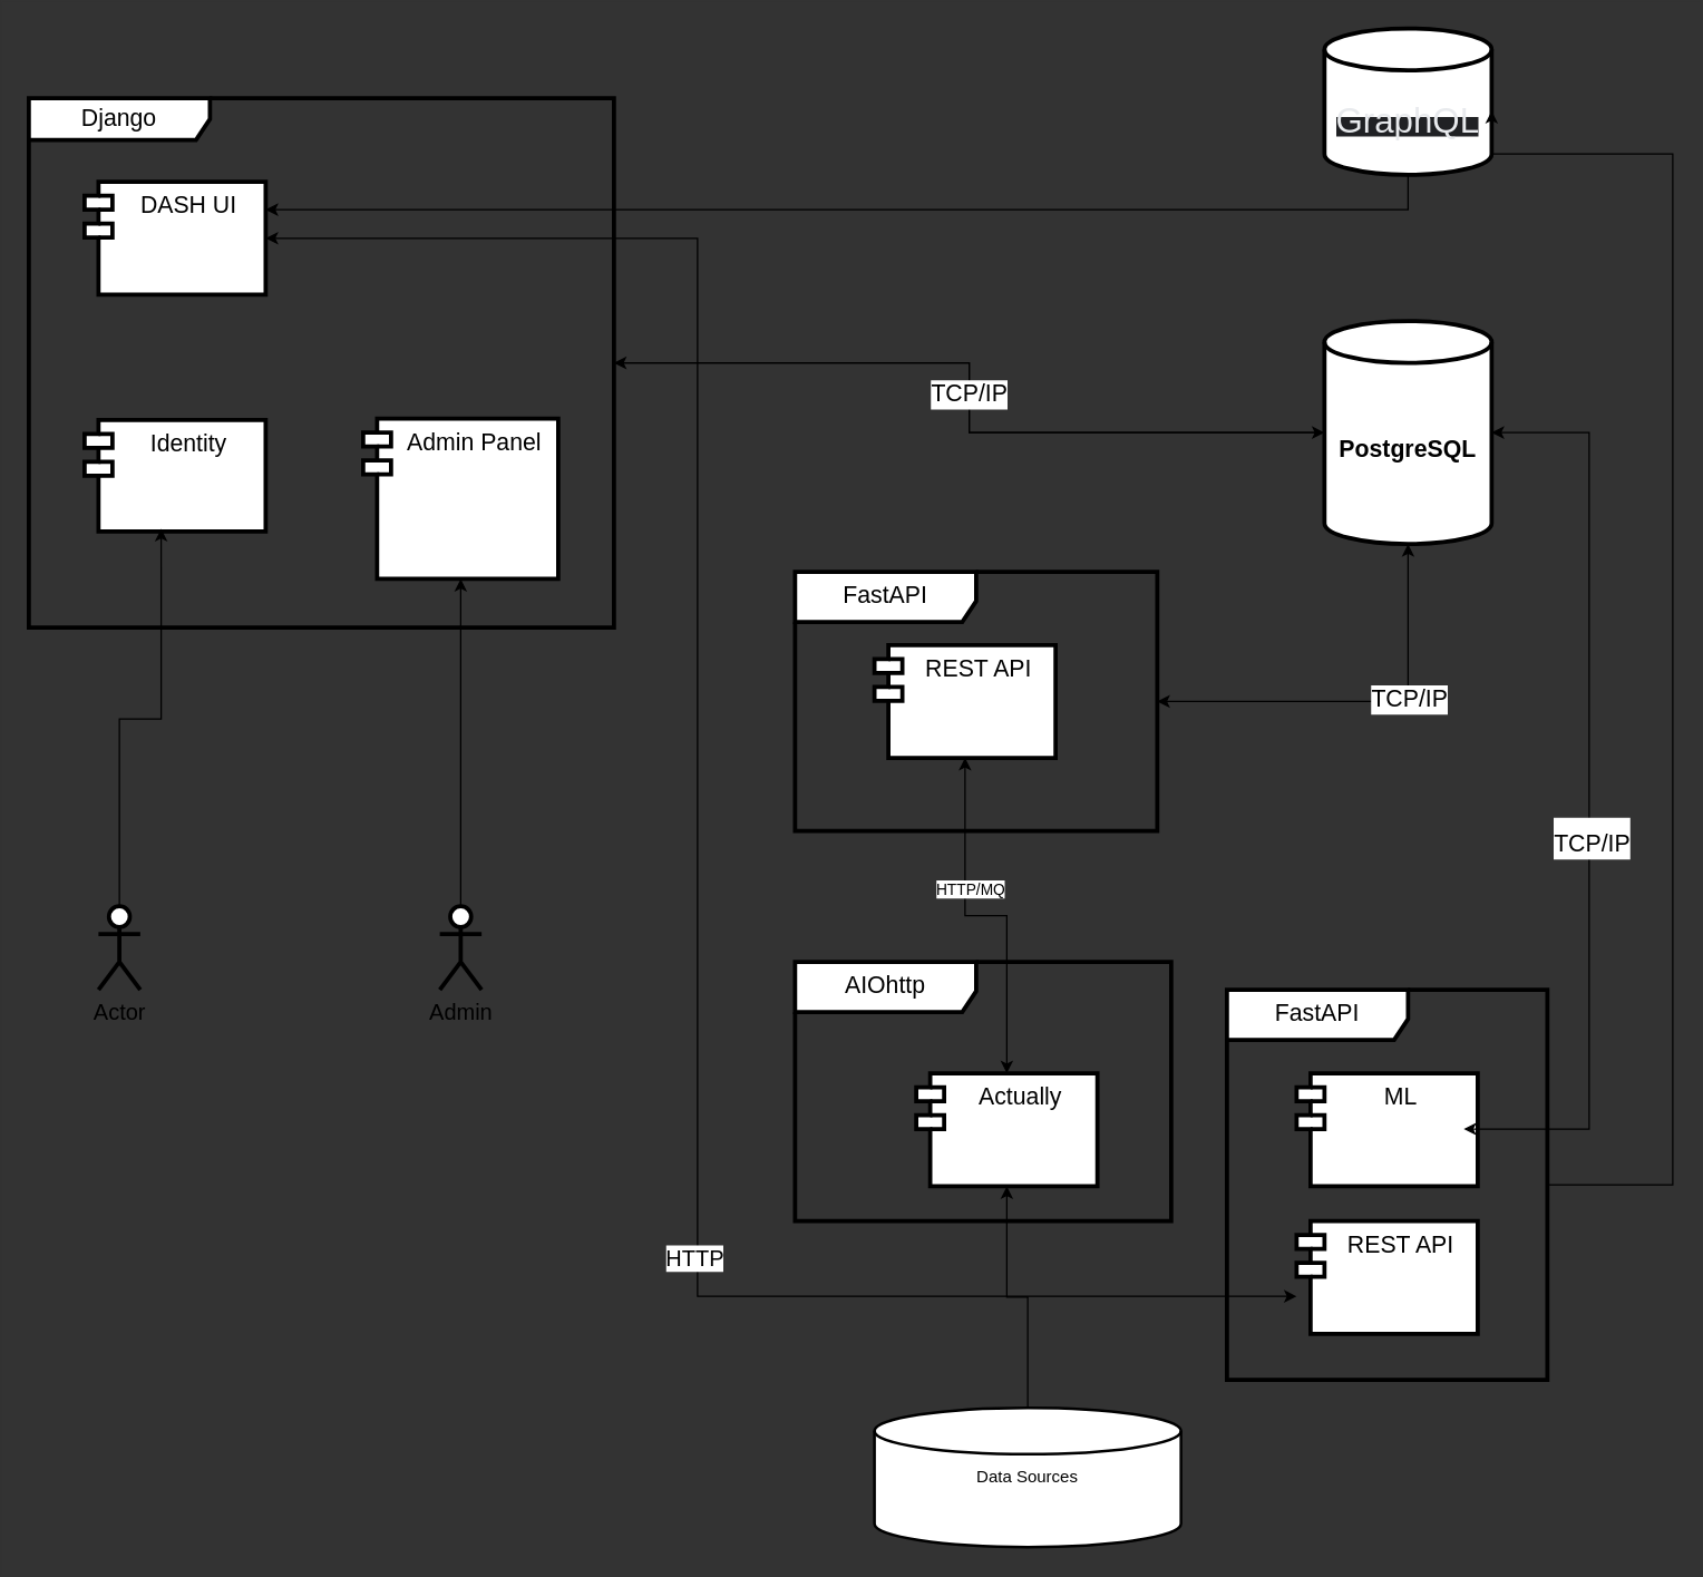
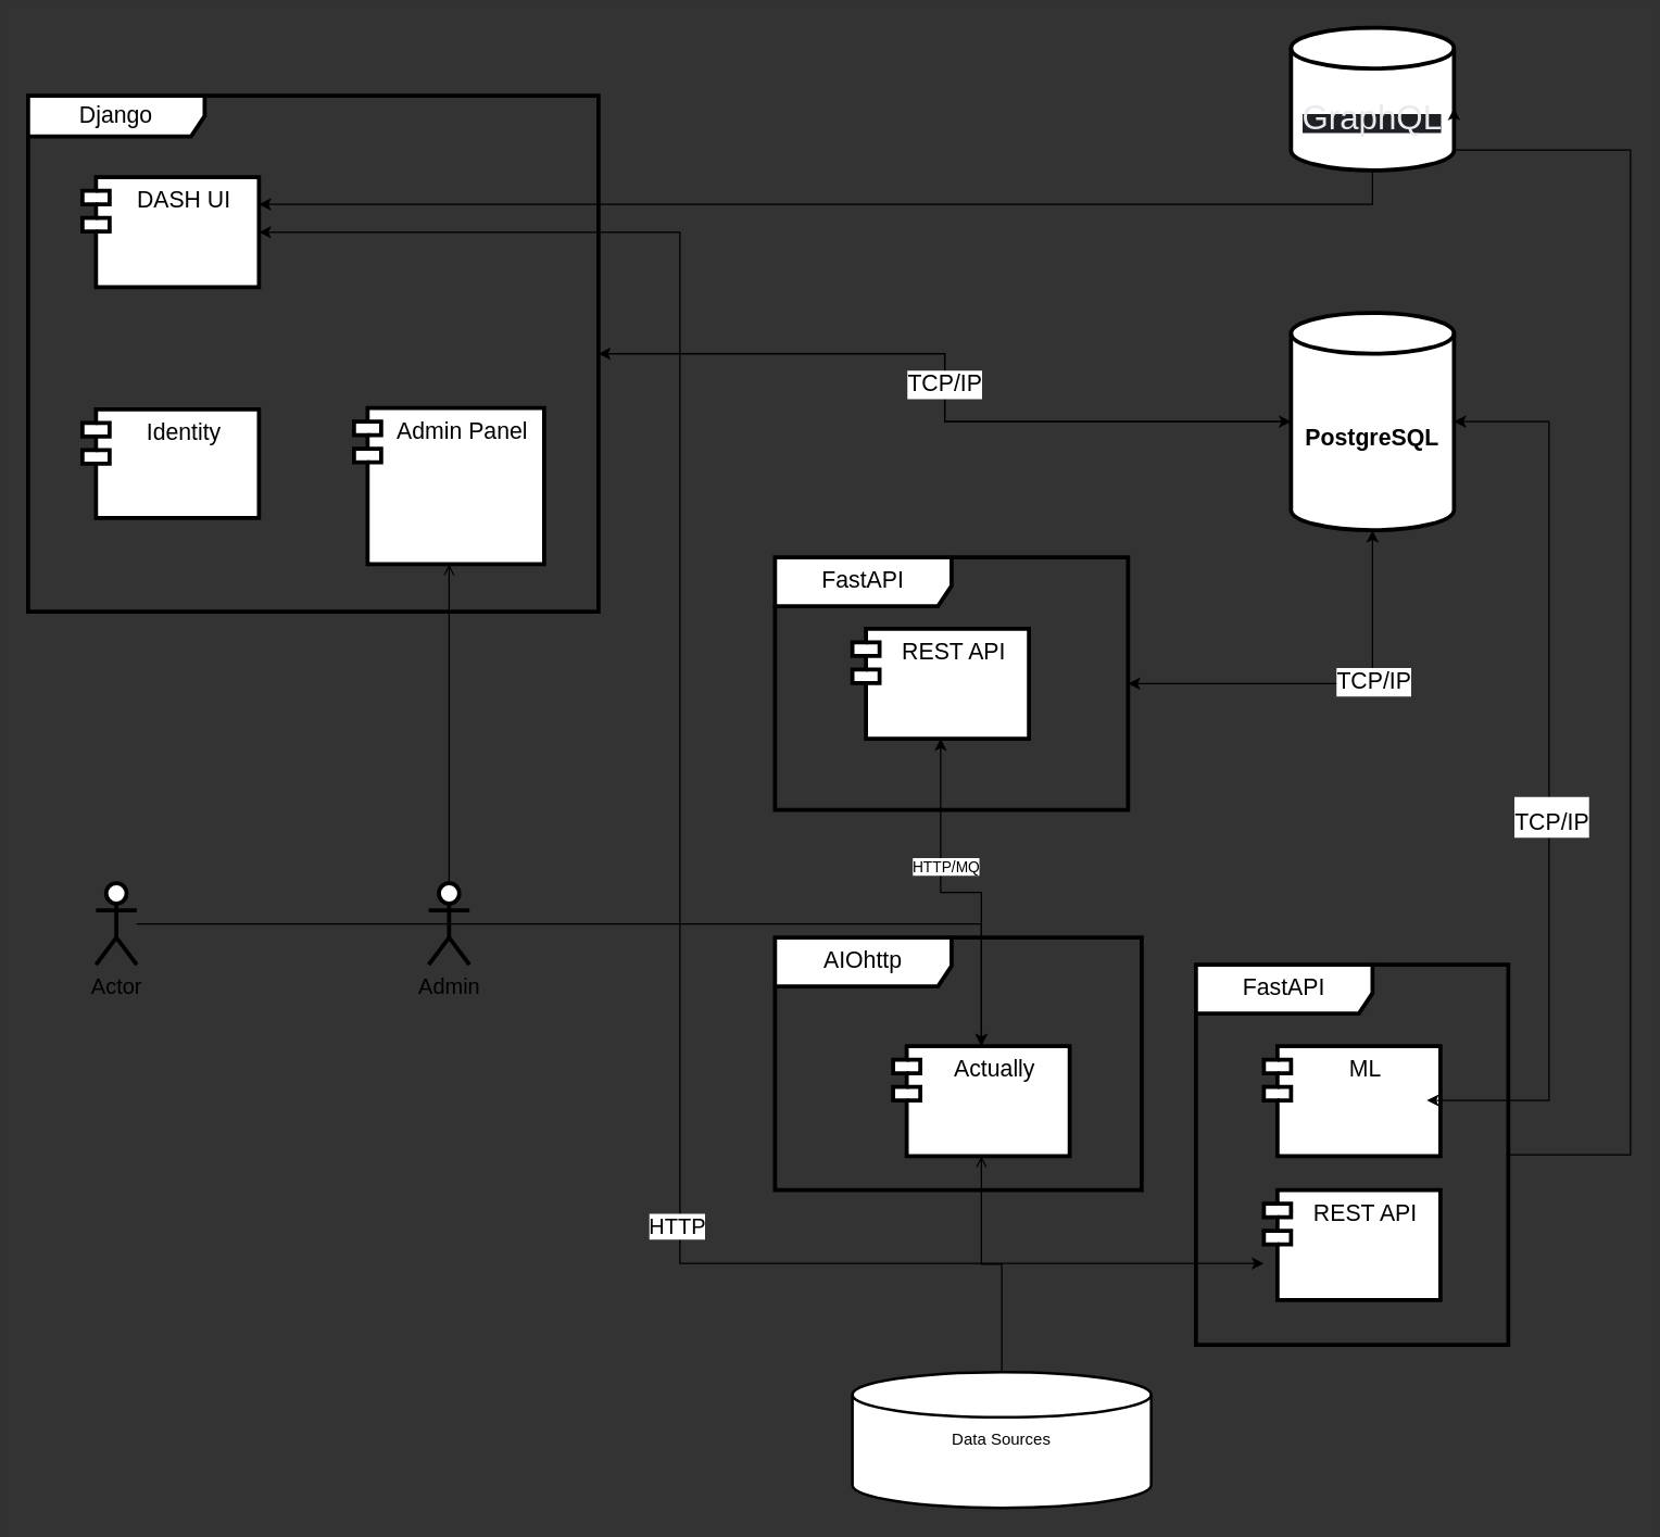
- <mxCell id="30" style="edgeStyle=orthogonalEdgeStyle;rounded=0;orthogonalLoop=1;jettySize=auto;html=1;strokeColor=default;fontSize=16;startArrow=none;startFill=0;" parent="1" source="31" target="10" edge="1"><mxGeometry relative="1" as="geometry" /></mxCell>
+ <mxCell id="30" style="edgeStyle=orthogonalEdgeStyle;rounded=0;orthogonalLoop=1;jettySize=auto;html=1;strokeColor=default;fontSize=16;startArrow=none;startFill=0;endArrow=open;" parent="1" source="31" target="10" edge="1"><mxGeometry relative="1" as="geometry" /></mxCell>
- <mxCell id="28" style="edgeStyle=orthogonalEdgeStyle;rounded=0;orthogonalLoop=1;jettySize=auto;html=1;entryX=0.423;entryY=0.975;entryDx=0;entryDy=0;entryPerimeter=0;strokeColor=default;fontSize=16;startArrow=none;startFill=0;" parent="1" source="29" target="11" edge="1"><mxGeometry relative="1" as="geometry" /></mxCell>
+ <mxCell id="28" style="edgeStyle=orthogonalEdgeStyle;rounded=0;orthogonalLoop=1;jettySize=auto;html=1;strokeColor=default;fontSize=16;startArrow=none;startFill=0;" parent="1" source="29" target="19" edge="1"><mxGeometry relative="1" as="geometry" /></mxCell>
- <mxCell id="32" style="edgeStyle=orthogonalEdgeStyle;rounded=0;orthogonalLoop=1;jettySize=auto;html=1;entryX=0.5;entryY=1;entryDx=0;entryDy=0;" edge="1" parent="1" source="33" target="19"><mxGeometry relative="1" as="geometry" /></mxCell>
+ <mxCell id="32" style="edgeStyle=orthogonalEdgeStyle;rounded=0;orthogonalLoop=1;jettySize=auto;html=1;entryX=0.5;entryY=1;entryDx=0;entryDy=0;endArrow=open;" edge="1" parent="1" source="33" target="19"><mxGeometry relative="1" as="geometry" /></mxCell>
